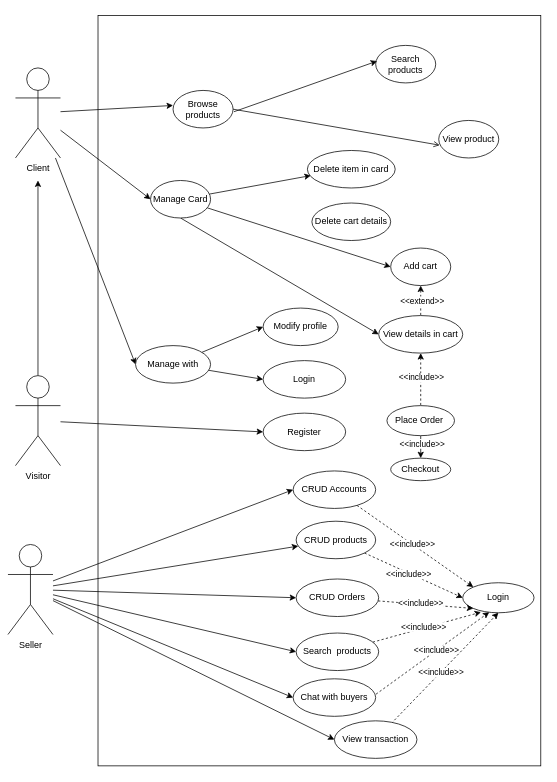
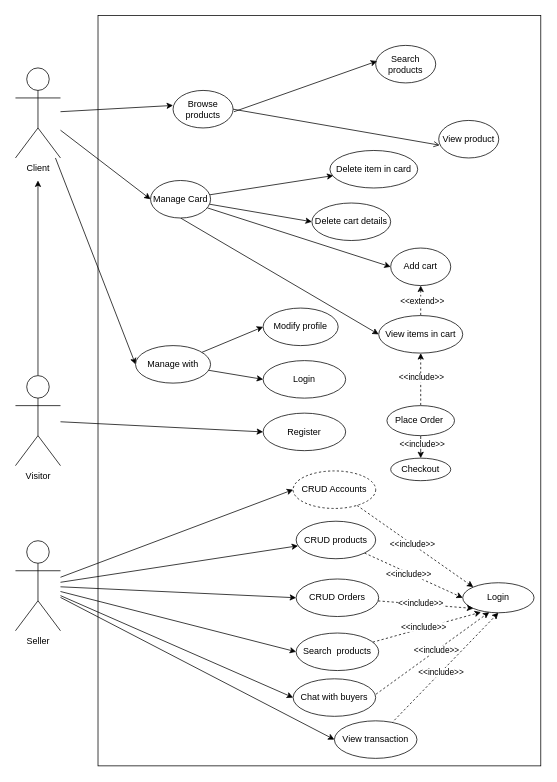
- <mxCell id="28" value="Delete item in card" style="ellipse;whiteSpace=wrap;html=1;" parent="1" vertex="1"><mxGeometry x="409" y="200" width="117" height="50" as="geometry" /></mxCell>
+ <mxCell id="28" value="Delete item in card" style="ellipse;whiteSpace=wrap;html=1;" parent="1" vertex="1"><mxGeometry x="439" y="200" width="117" height="50" as="geometry" /></mxCell>
+ <mxCell id="18" style="edgeStyle=none;rounded=0;orthogonalLoop=1;jettySize=auto;html=1;entryX=0;entryY=0.5;entryDx=0;entryDy=0;" parent="1" source="21" target="32" edge="1"><mxGeometry relative="1" as="geometry" /></mxCell>
- <mxCell id="38" value="View details in cart" style="ellipse;whiteSpace=wrap;html=1;" parent="1" vertex="1"><mxGeometry x="504" y="420" width="112" height="50" as="geometry" /></mxCell>
+ <mxCell id="38" value="View items in cart" style="ellipse;whiteSpace=wrap;html=1;" parent="1" vertex="1"><mxGeometry x="504" y="420" width="112" height="50" as="geometry" /></mxCell>
- <mxCell id="48" value="CRUD Accounts" style="ellipse;whiteSpace=wrap;html=1;" parent="1" vertex="1"><mxGeometry x="390" y="627" width="110" height="50" as="geometry" /></mxCell>
+ <mxCell id="48" value="CRUD Accounts" style="ellipse;whiteSpace=wrap;html=1;dashed=1;" parent="1" vertex="1"><mxGeometry x="390" y="627" width="110" height="50" as="geometry" /></mxCell>
- <mxCell id="14" value="Seller" style="shape=umlActor;verticalLabelPosition=bottom;verticalAlign=top;html=1;outlineConnect=0;" parent="1" vertex="1"><mxGeometry x="10" y="725" width="60" height="120" as="geometry" /></mxCell>
+ <mxCell id="14" value="Seller" style="shape=umlActor;verticalLabelPosition=bottom;verticalAlign=top;html=1;outlineConnect=0;" parent="1" vertex="1"><mxGeometry x="20" y="720" width="60" height="120" as="geometry" /></mxCell>
